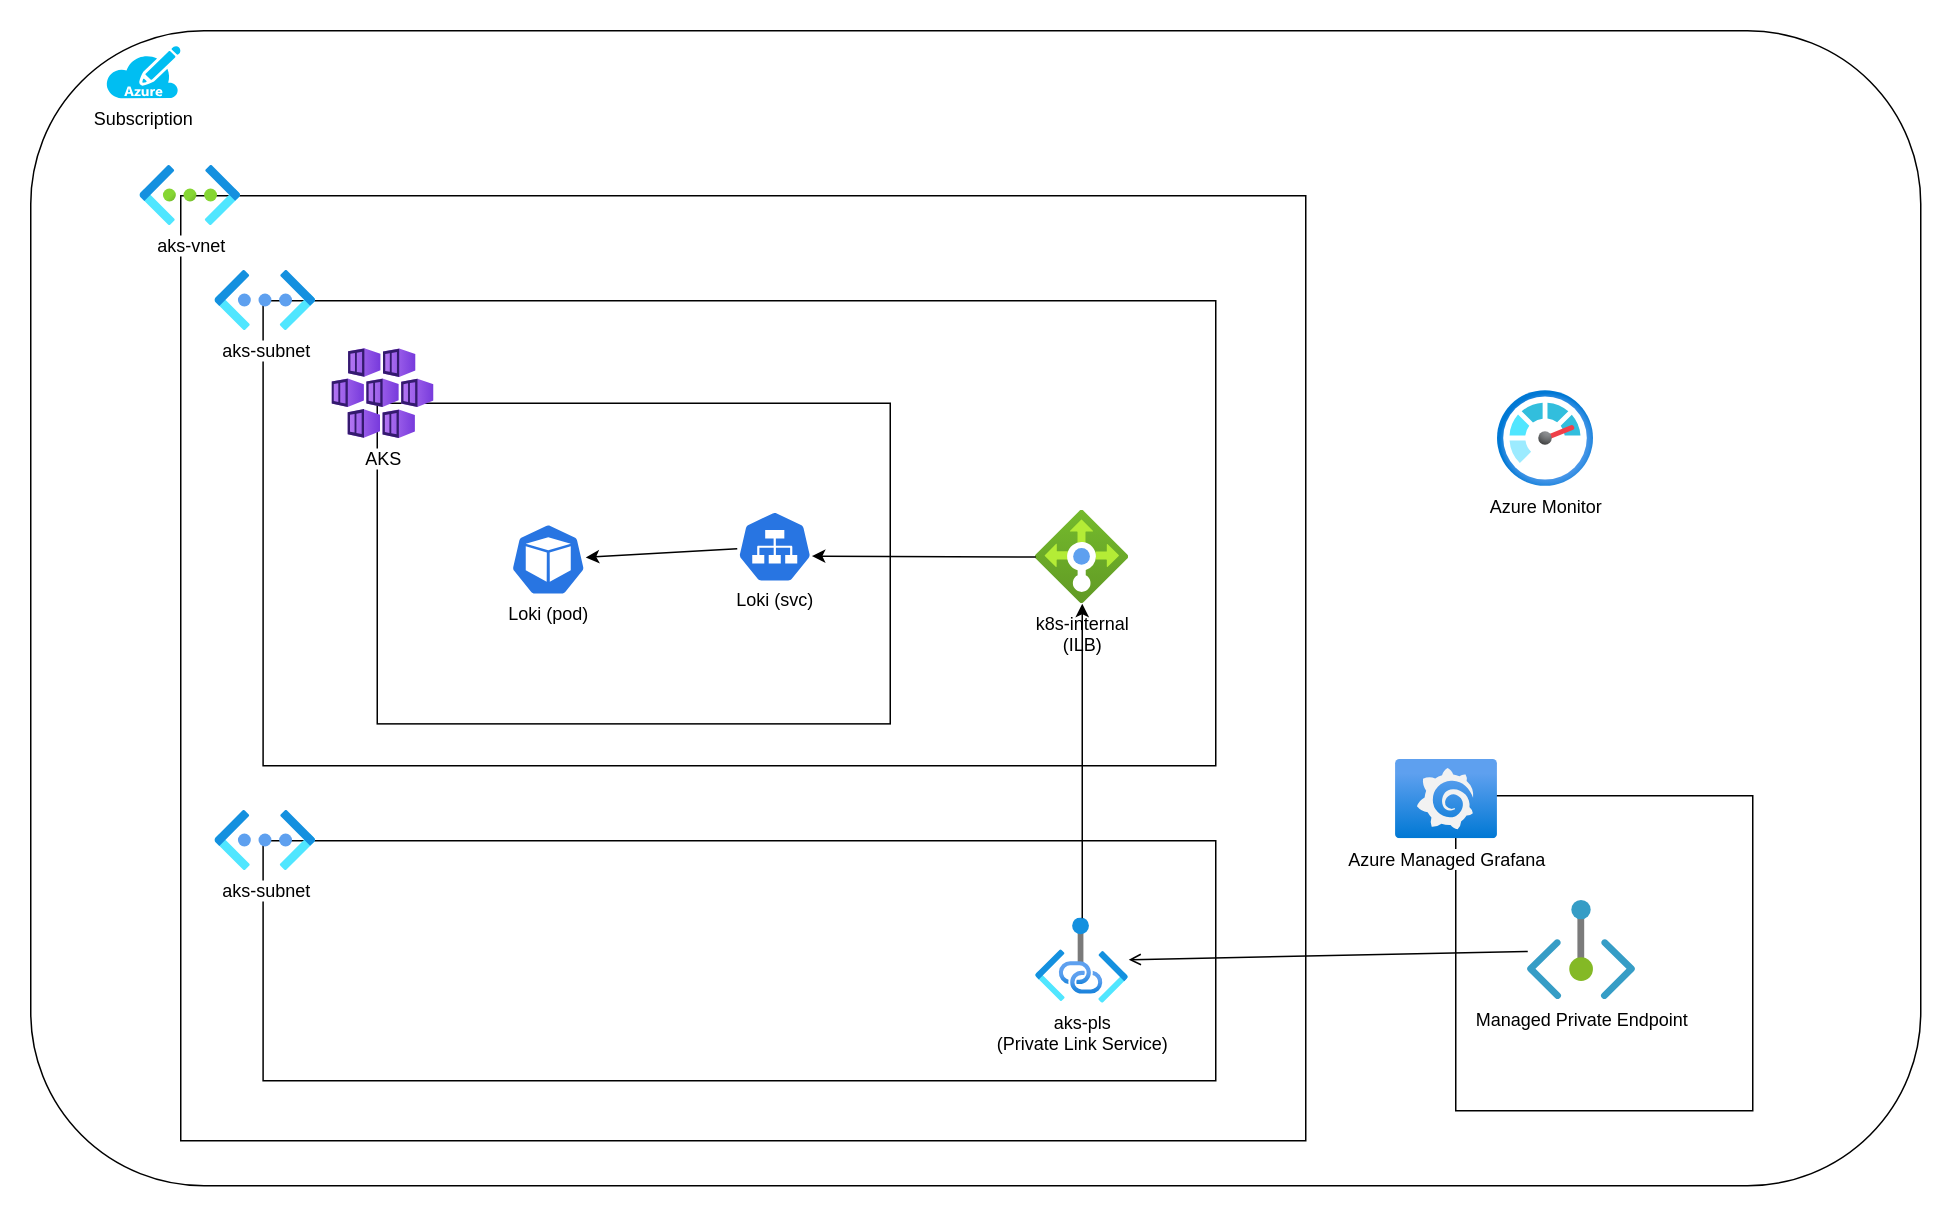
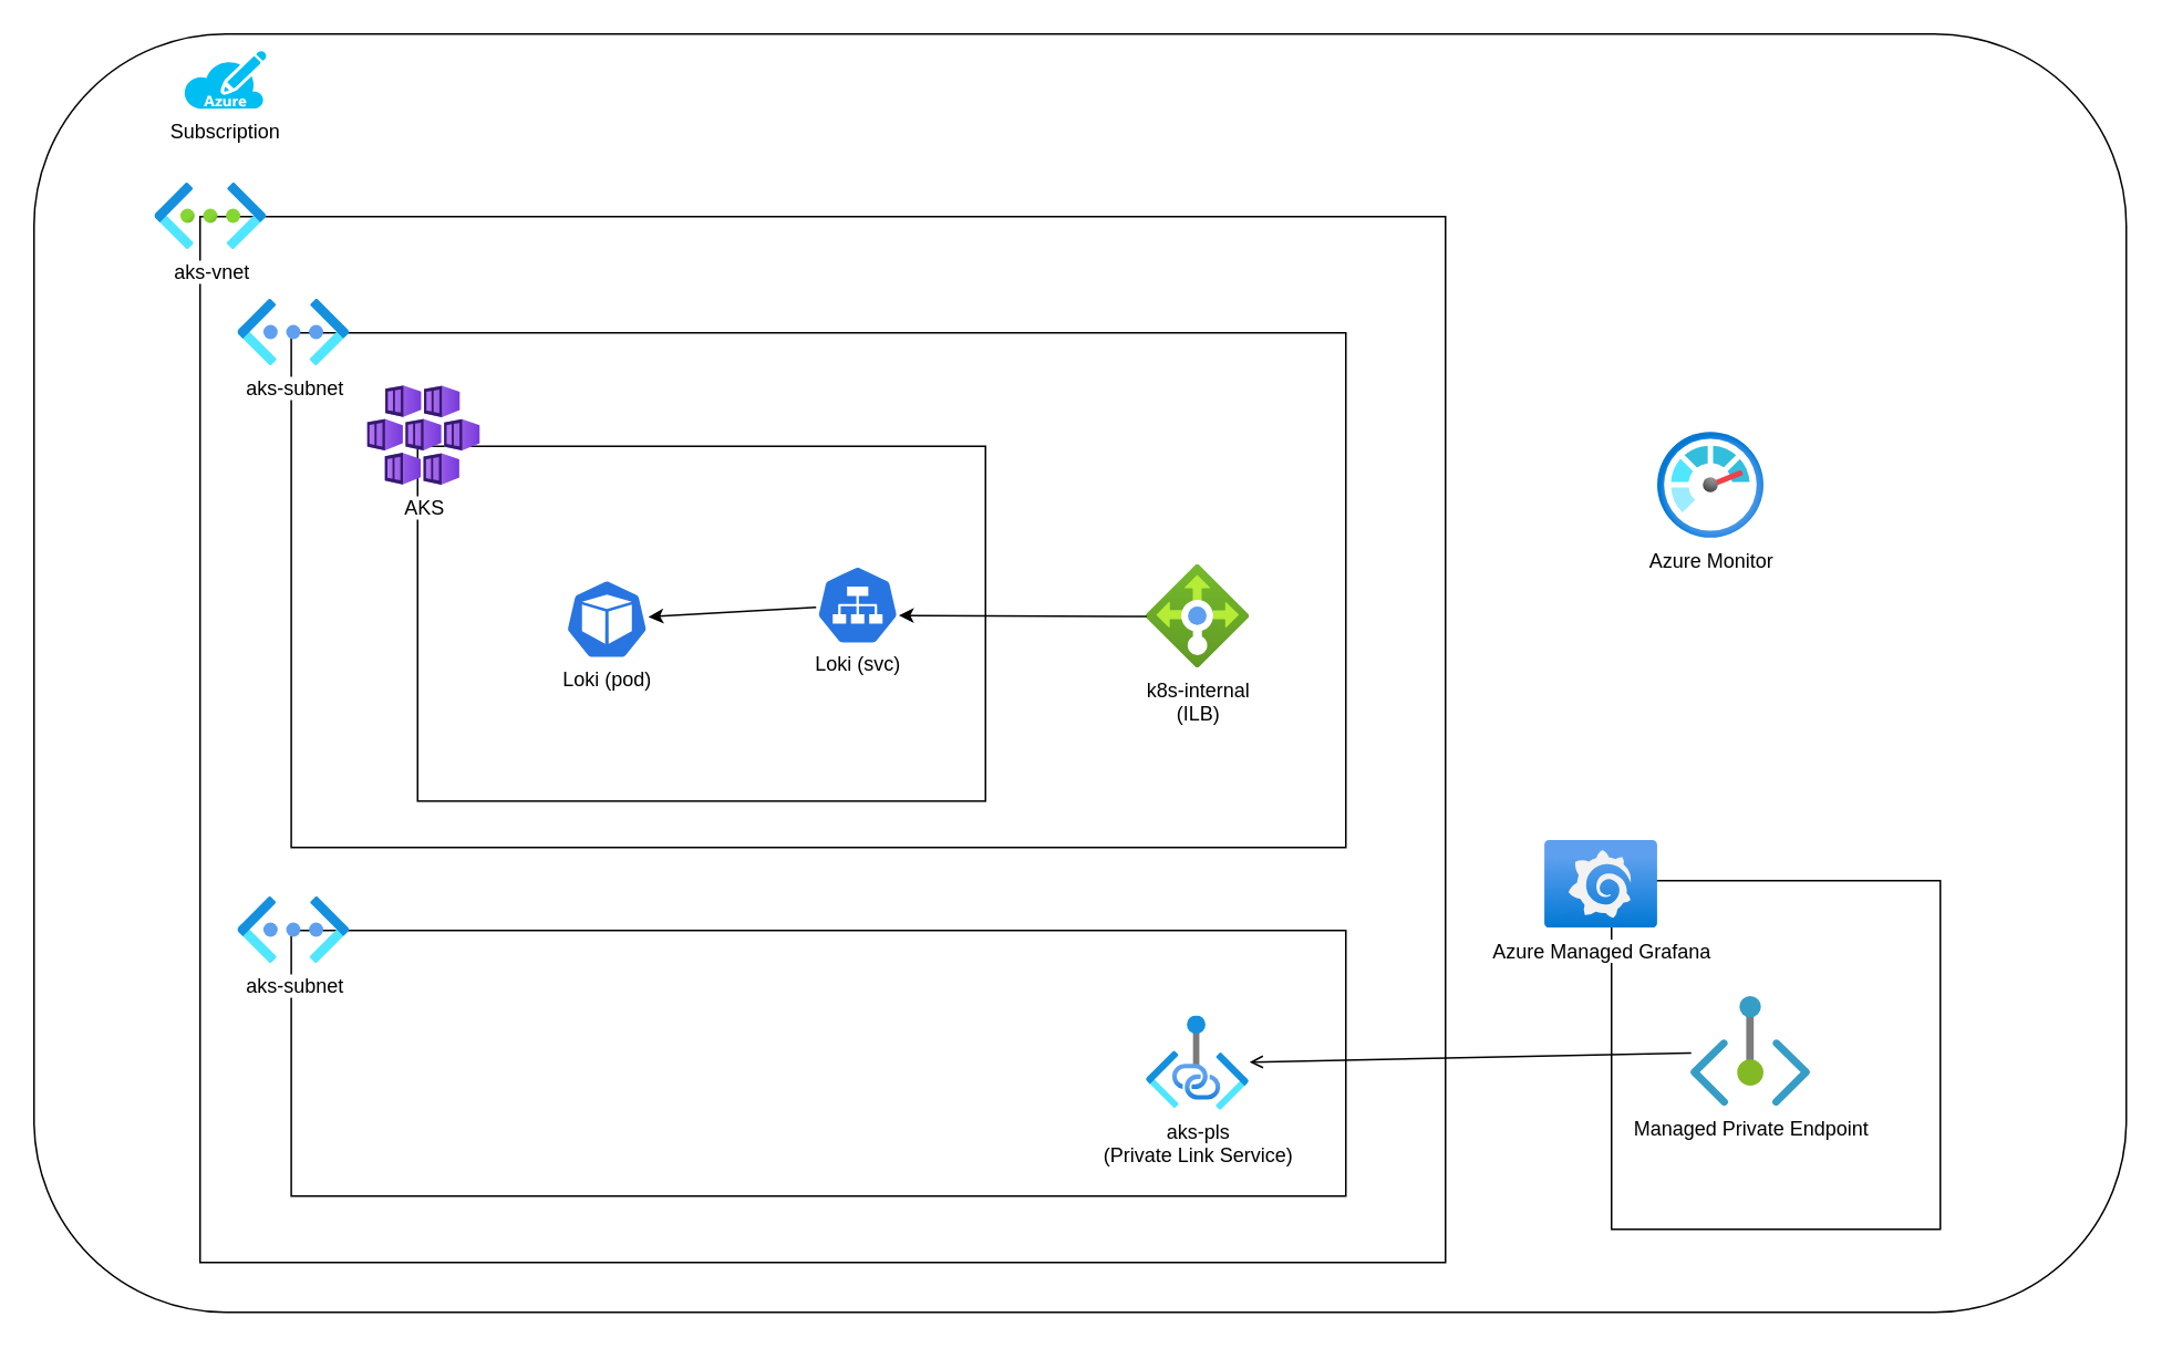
- <mxCell id="3" value="Subscription" style="verticalLabelPosition=bottom;html=1;verticalAlign=top;align=center;strokeColor=none;fillColor=#00BEF2;shape=mxgraph.azure.azure_subscription;" parent="1" vertex="1"><mxGeometry x="70" y="30" width="50" height="35" as="geometry" /></mxCell>
+ <mxCell id="3" value="Subscription" style="verticalLabelPosition=bottom;html=1;verticalAlign=top;align=center;strokeColor=none;fillColor=#00BEF2;shape=mxgraph.azure.azure_subscription;" parent="1" vertex="1"><mxGeometry x="110" y="30" width="50" height="35" as="geometry" /></mxCell>
- <mxCell id="22" style="edgeStyle=none;html=1;" parent="1" source="8" target="15" edge="1"><mxGeometry relative="1" as="geometry" /></mxCell>
